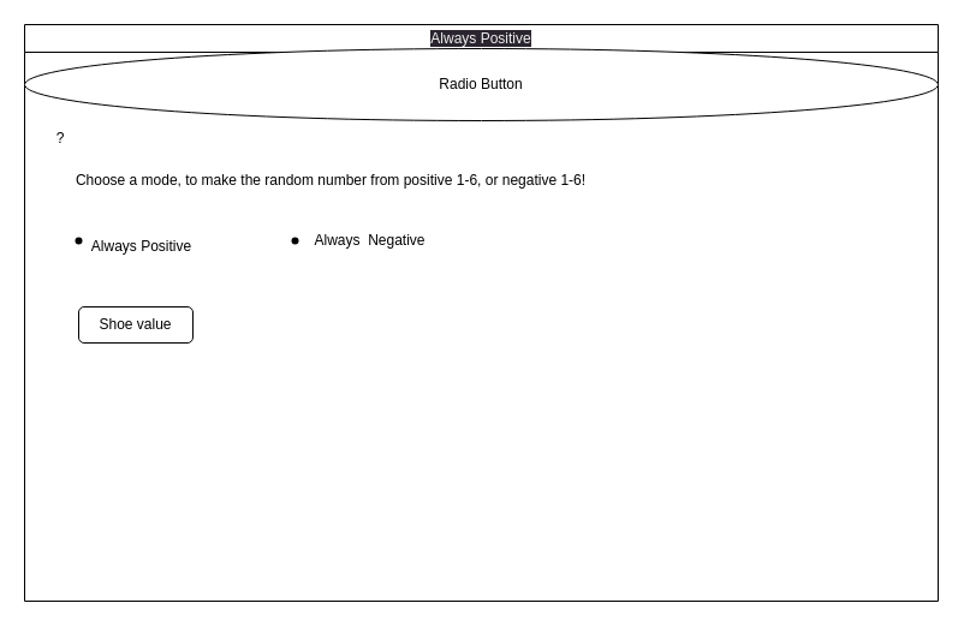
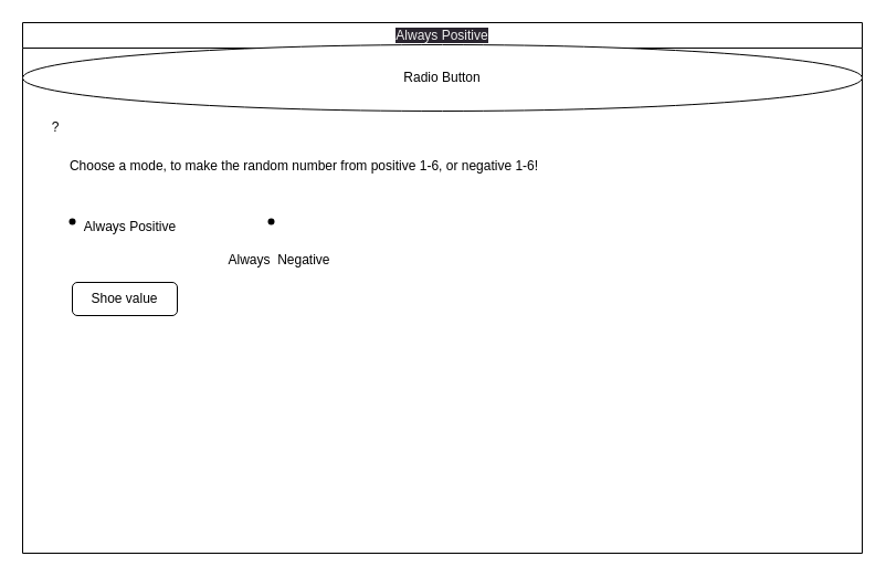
- <mxCell id="9" value="Always&amp;nbsp; Negative" style="text;html=1;strokeColor=none;fillColor=none;align=center;verticalAlign=middle;whiteSpace=wrap;rounded=0;" vertex="1" parent="2"><mxGeometry x="235" y="165" width="105" height="30" as="geometry" /></mxCell>
+ <mxCell id="9" value="Always&amp;nbsp; Negative" style="text;html=1;strokeColor=none;fillColor=none;align=center;verticalAlign=middle;whiteSpace=wrap;rounded=0;" vertex="1" parent="2"><mxGeometry x="180" y="200" width="105" height="30" as="geometry" /></mxCell>
